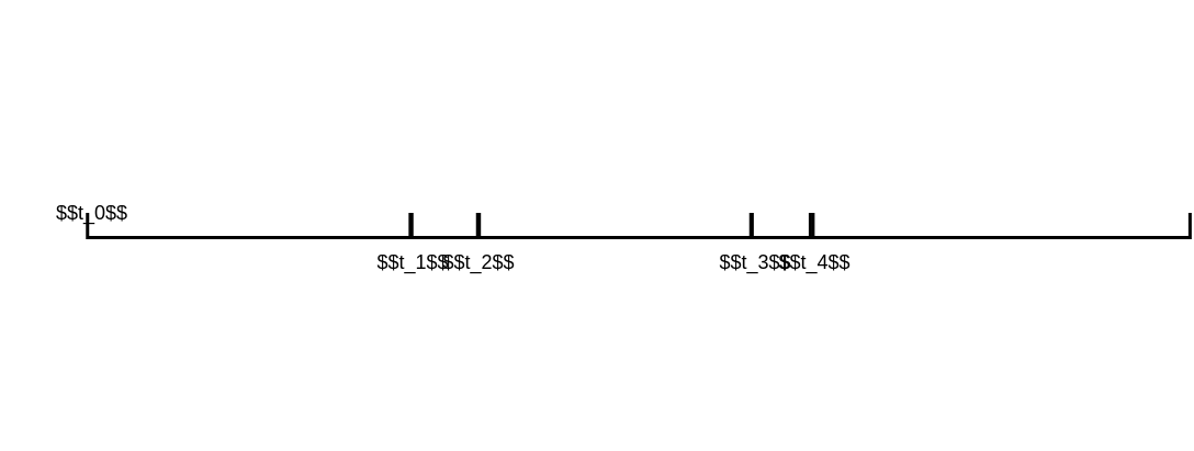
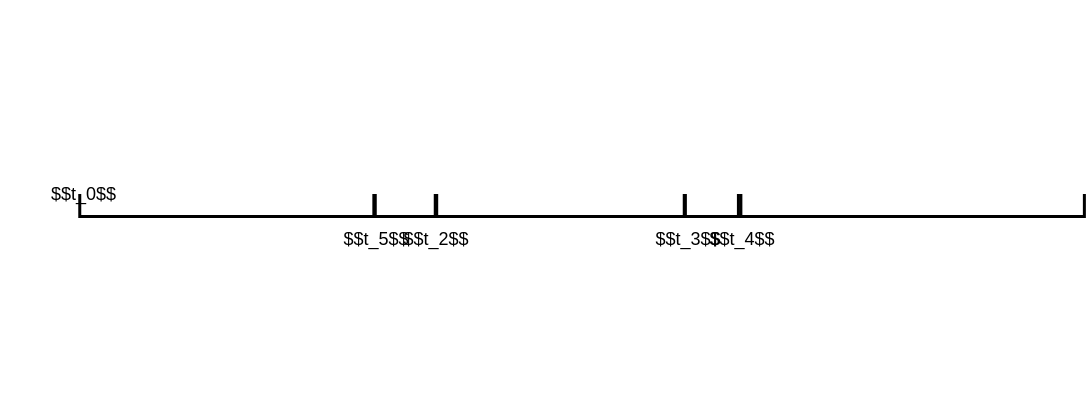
- <mxCell id="6" value="$$t_1$$" style="text;html=1;align=center;verticalAlign=middle;resizable=0;points=[];autosize=1;strokeColor=none;fillColor=none;" vertex="1" parent="1"><mxGeometry x="215" y="144" width="70" height="30" as="geometry" /></mxCell>
+ <mxCell id="6" value="$$t_5$$" style="text;html=1;align=center;verticalAlign=middle;resizable=0;points=[];autosize=1;strokeColor=none;fillColor=none;" vertex="1" parent="1"><mxGeometry x="215" y="144" width="70" height="30" as="geometry" /></mxCell>
